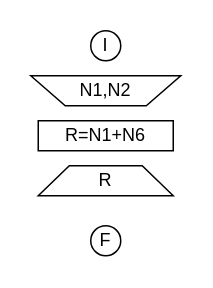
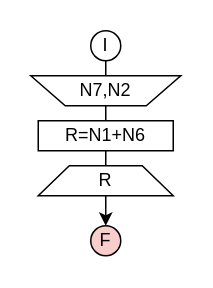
- <mxCell id="4" value="N1,N2" style="verticalLabelPosition=middle;verticalAlign=middle;html=1;shape=trapezoid;perimeter=trapezoidPerimeter;whiteSpace=wrap;size=0.23;arcSize=10;flipV=1;labelPosition=center;align=center;direction=east;" vertex="1" parent="1"><mxGeometry x="20" y="50" width="100" height="20" as="geometry" /></mxCell>
+ <mxCell id="4" value="N7,N2" style="verticalLabelPosition=middle;verticalAlign=middle;html=1;shape=trapezoid;perimeter=trapezoidPerimeter;whiteSpace=wrap;size=0.23;arcSize=10;flipV=1;labelPosition=center;align=center;direction=east;" vertex="1" parent="1"><mxGeometry x="20" y="50" width="100" height="20" as="geometry" /></mxCell>
+ <mxCell id="2" style="edgeStyle=orthogonalEdgeStyle;rounded=0;orthogonalLoop=1;jettySize=auto;html=1;" edge="1" parent="1" source="3" target="7"><mxGeometry relative="1" as="geometry" /></mxCell>
- <mxCell id="7" value="F" style="ellipse;whiteSpace=wrap;html=1;aspect=fixed;" vertex="1" parent="1"><mxGeometry x="60" y="150" width="20" height="20" as="geometry" /></mxCell>
+ <mxCell id="7" value="F" style="ellipse;whiteSpace=wrap;html=1;aspect=fixed;fillColor=#f8cecc;" vertex="1" parent="1"><mxGeometry x="60" y="150" width="20" height="20" as="geometry" /></mxCell>
